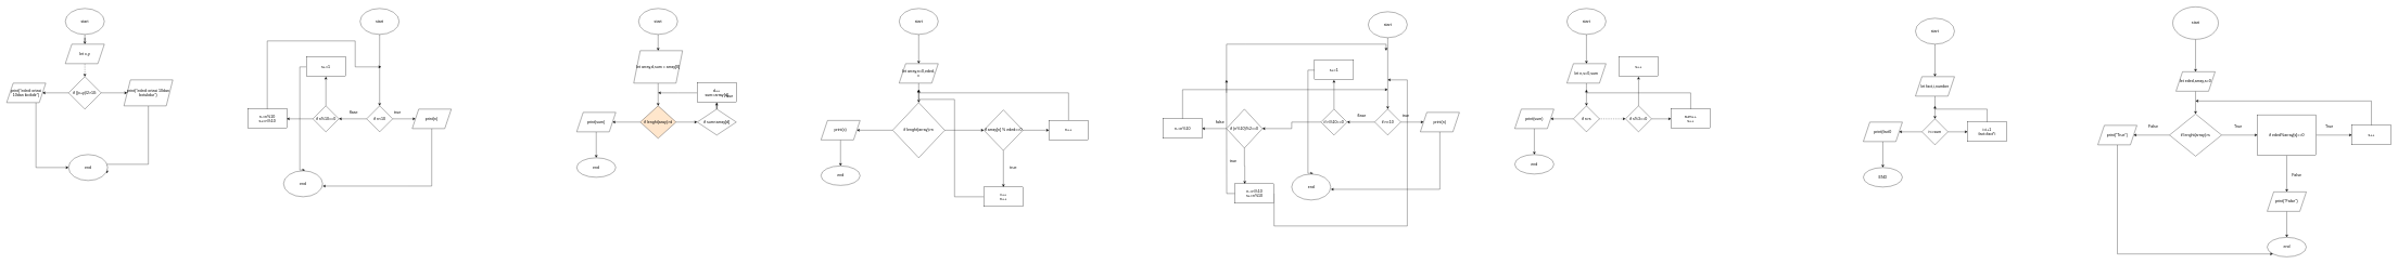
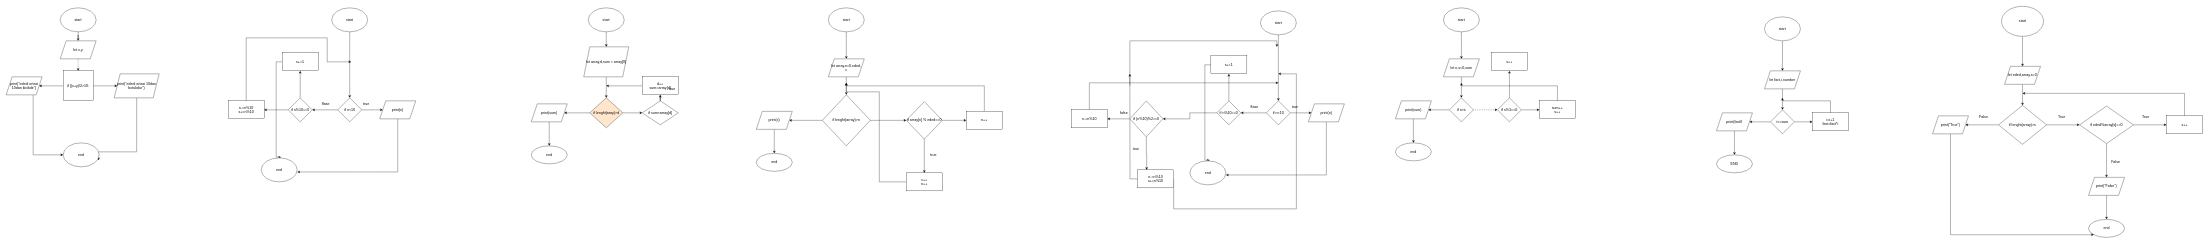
- <mxCell id="8" value="if ((x+y)/2&amp;gt;10:" style="rhombus;whiteSpace=wrap;html=1;" vertex="1" parent="1"><mxGeometry x="210" y="235" width="100" height="100" as="geometry" /></mxCell>
+ <mxCell id="8" value="if ((x+y)/2&amp;gt;10:" style="whiteSpace=wrap;html=1;rounded=0;" vertex="1" parent="1"><mxGeometry x="210" y="235" width="100" height="100" as="geometry" /></mxCell>
- <mxCell id="127" value="if eded%array[s]==0" style="whiteSpace=wrap;html=1;rounded=0;" vertex="1" parent="1"><mxGeometry x="6930" y="352.5" width="180" height="125" as="geometry" /></mxCell>
+ <mxCell id="127" value="if eded%array[s]==0" style="rhombus;whiteSpace=wrap;html=1;" vertex="1" parent="1"><mxGeometry x="6930" y="352.5" width="180" height="125" as="geometry" /></mxCell>
